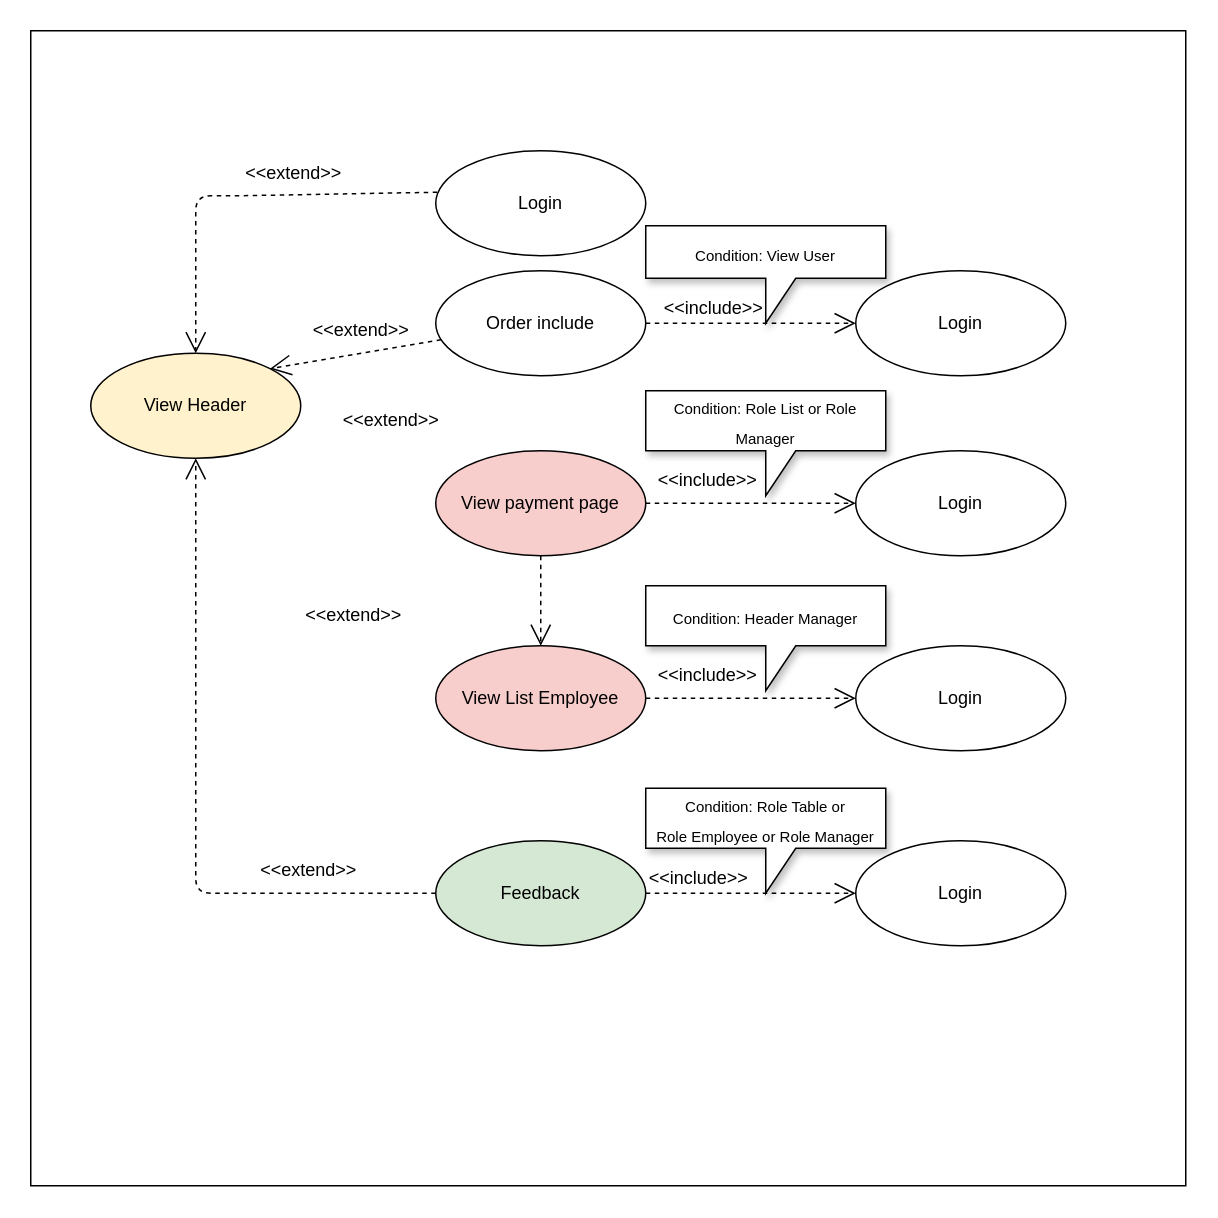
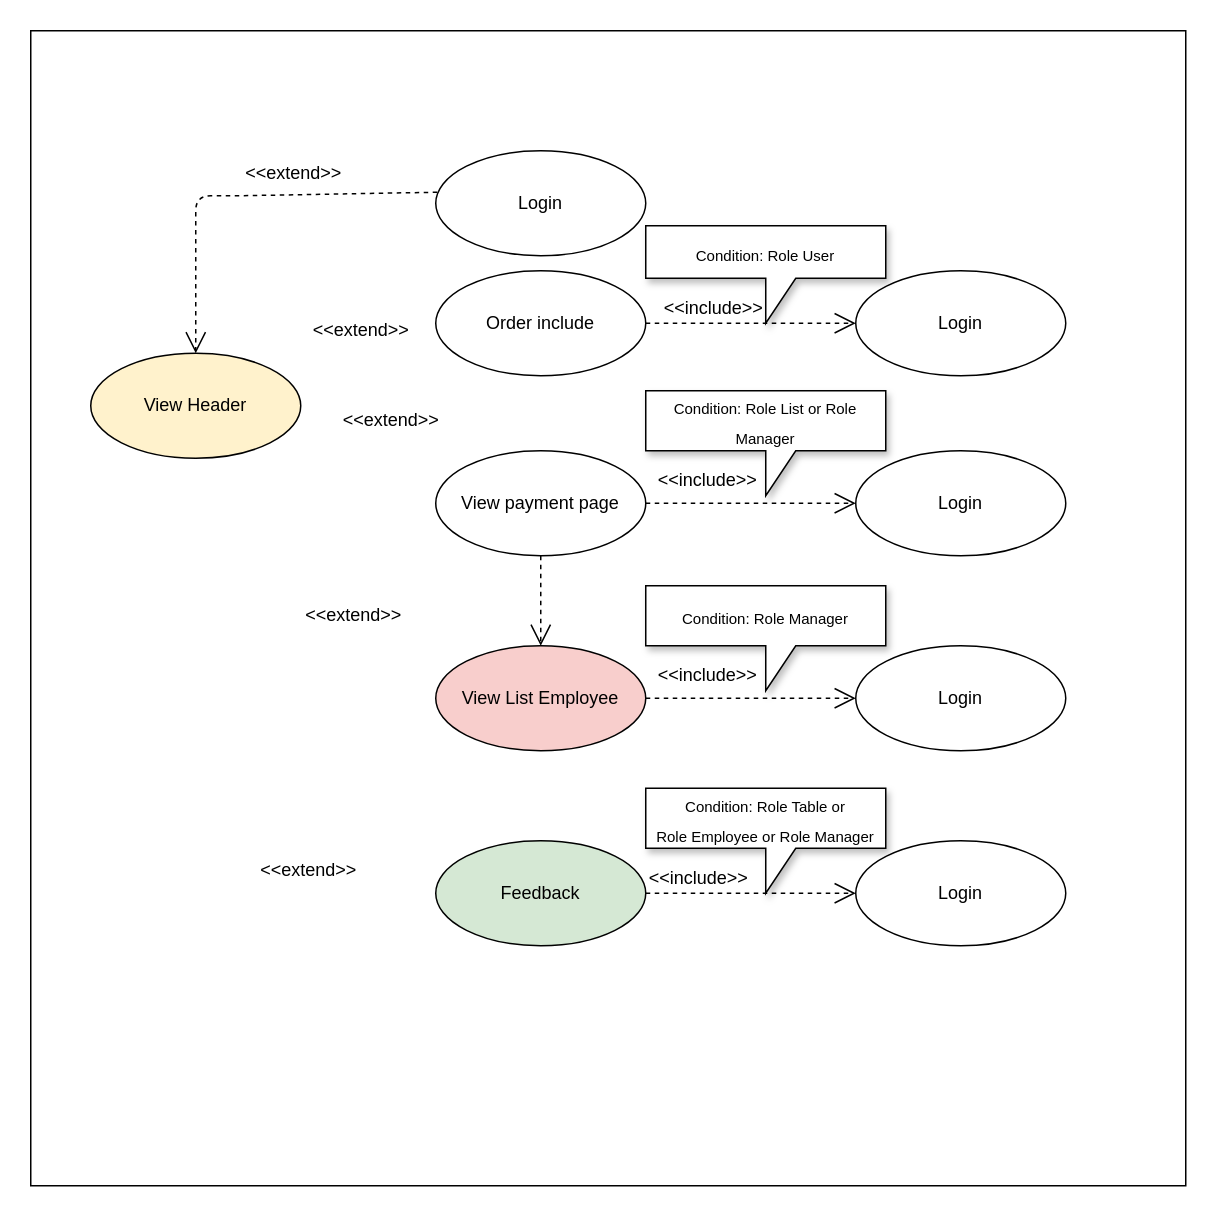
- <mxCell id="41" value="&lt;font style=&quot;font-size: 10px;&quot;&gt;Condition: View User&lt;/font&gt;" style="shape=callout;whiteSpace=wrap;html=1;perimeter=calloutPerimeter;shadow=1;fontSize=16;" parent="1" vertex="1"><mxGeometry x="430" y="150" width="160" height="65" as="geometry" /></mxCell>
+ <mxCell id="41" value="&lt;font style=&quot;font-size: 10px;&quot;&gt;Condition: Role User&lt;/font&gt;" style="shape=callout;whiteSpace=wrap;html=1;perimeter=calloutPerimeter;shadow=1;fontSize=16;" parent="1" vertex="1"><mxGeometry x="430" y="150" width="160" height="65" as="geometry" /></mxCell>
- <mxCell id="14" value="" style="endArrow=open;dashed=1;endFill=0;endSize=12;html=1;entryX=1;entryY=0;entryDx=0;entryDy=0;" parent="1" source="6" target="3" edge="1"><mxGeometry width="160" relative="1" as="geometry"><mxPoint x="-120" y="10" as="sourcePoint" /><mxPoint x="40" y="10" as="targetPoint" /></mxGeometry></mxCell>
- <mxCell id="9" value="View payment page" style="ellipse;whiteSpace=wrap;html=1;strokeColor=#000000;fillColor=#f8cecc;" parent="1" vertex="1"><mxGeometry x="290" y="300" width="140" height="70" as="geometry" /></mxCell>
+ <mxCell id="9" value="View payment page" style="ellipse;whiteSpace=wrap;html=1;strokeColor=#000000;" parent="1" vertex="1"><mxGeometry x="290" y="300" width="140" height="70" as="geometry" /></mxCell>
- <mxCell id="35" value="&lt;font style=&quot;font-size: 10px;&quot;&gt;Condition: Header Manager&lt;/font&gt;" style="shape=callout;whiteSpace=wrap;html=1;perimeter=calloutPerimeter;shadow=1;fontSize=16;" parent="1" vertex="1"><mxGeometry x="430" y="390" width="160" height="70" as="geometry" /></mxCell>
+ <mxCell id="35" value="&lt;font style=&quot;font-size: 10px;&quot;&gt;Condition: Role Manager&lt;/font&gt;" style="shape=callout;whiteSpace=wrap;html=1;perimeter=calloutPerimeter;shadow=1;fontSize=16;" parent="1" vertex="1"><mxGeometry x="430" y="390" width="160" height="70" as="geometry" /></mxCell>
- <mxCell id="20" value="" style="endArrow=open;dashed=1;endFill=0;endSize=12;html=1;exitX=0;exitY=0.5;exitDx=0;exitDy=0;entryX=0.5;entryY=1;entryDx=0;entryDy=0;" parent="1" source="11" target="3" edge="1"><mxGeometry width="160" relative="1" as="geometry"><mxPoint x="-60" y="80" as="sourcePoint" /><mxPoint x="100" y="80" as="targetPoint" /><Array as="points"><mxPoint x="130" y="595" /><mxPoint x="130" y="525" /></Array></mxGeometry></mxCell>
